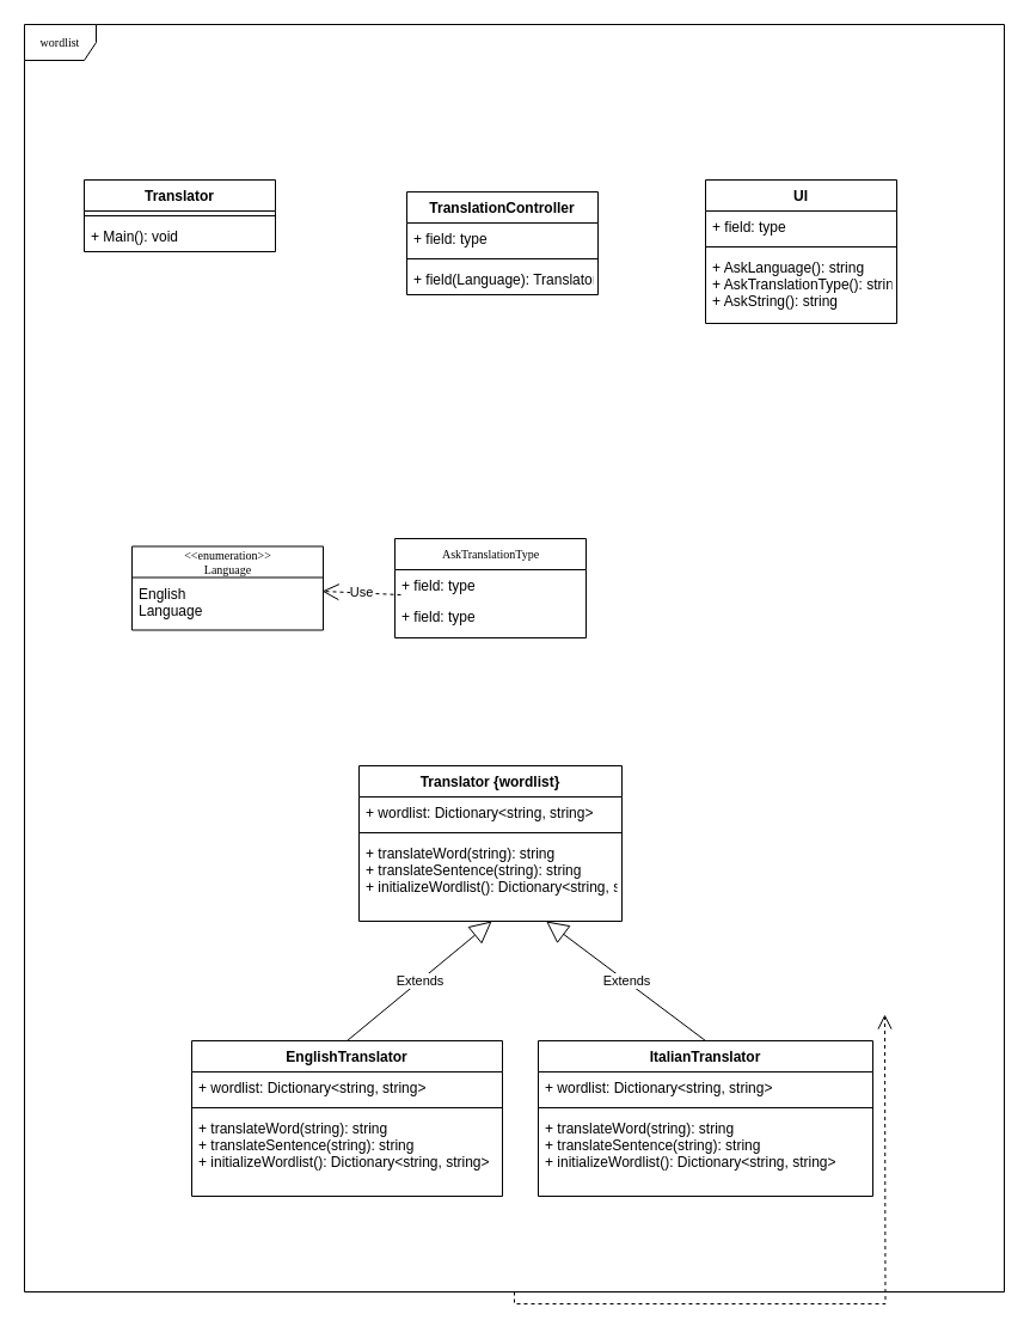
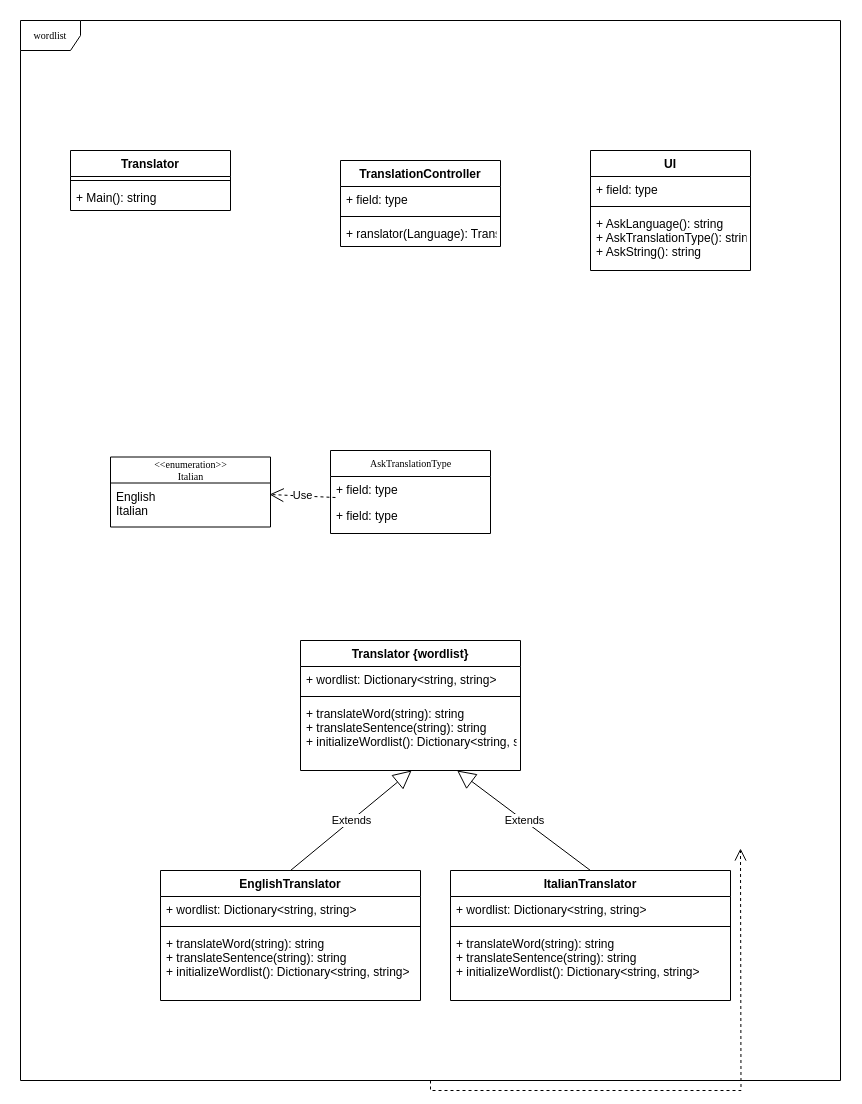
- <mxCell id="25" value="+ Main(): void" style="text;strokeColor=none;fillColor=none;align=left;verticalAlign=top;spacingLeft=4;spacingRight=4;overflow=hidden;rotatable=0;points=[[0,0.5],[1,0.5]];portConstraint=eastwest;" parent="23" vertex="1"><mxGeometry y="34" width="160" height="26" as="geometry" /></mxCell>
+ <mxCell id="25" value="+ Main(): string" style="text;strokeColor=none;fillColor=none;align=left;verticalAlign=top;spacingLeft=4;spacingRight=4;overflow=hidden;rotatable=0;points=[[0,0.5],[1,0.5]];portConstraint=eastwest;" parent="23" vertex="1"><mxGeometry y="34" width="160" height="26" as="geometry" /></mxCell>
- <mxCell id="33" value="+ field(Language): Translator" style="text;strokeColor=none;fillColor=none;align=left;verticalAlign=top;spacingLeft=4;spacingRight=4;overflow=hidden;rotatable=0;points=[[0,0.5],[1,0.5]];portConstraint=eastwest;" vertex="1" parent="30"><mxGeometry y="60" width="160" height="26" as="geometry" /></mxCell>
+ <mxCell id="33" value="+ ranslator(Language): Translator" style="text;strokeColor=none;fillColor=none;align=left;verticalAlign=top;spacingLeft=4;spacingRight=4;overflow=hidden;rotatable=0;points=[[0,0.5],[1,0.5]];portConstraint=eastwest;" vertex="1" parent="30"><mxGeometry y="60" width="160" height="26" as="geometry" /></mxCell>
- <mxCell id="4" value="&amp;lt;&amp;lt;enumeration&amp;gt;&amp;gt;&lt;br&gt;Language" style="swimlane;html=1;fontStyle=0;childLayout=stackLayout;horizontal=1;startSize=26;fillColor=none;horizontalStack=0;resizeParent=1;resizeLast=0;collapsible=1;marginBottom=0;swimlaneFillColor=#ffffff;rounded=0;shadow=0;comic=0;labelBackgroundColor=none;strokeWidth=1;fontFamily=Verdana;fontSize=10;align=center;" parent="1" vertex="1"><mxGeometry x="110" y="456.5" width="160" height="70" as="geometry" /></mxCell>
+ <mxCell id="4" value="&amp;lt;&amp;lt;enumeration&amp;gt;&amp;gt;&lt;br&gt;Italian" style="swimlane;html=1;fontStyle=0;childLayout=stackLayout;horizontal=1;startSize=26;fillColor=none;horizontalStack=0;resizeParent=1;resizeLast=0;collapsible=1;marginBottom=0;swimlaneFillColor=#ffffff;rounded=0;shadow=0;comic=0;labelBackgroundColor=none;strokeWidth=1;fontFamily=Verdana;fontSize=10;align=center;" parent="1" vertex="1"><mxGeometry x="110" y="456.5" width="160" height="70" as="geometry" /></mxCell>
- <mxCell id="5" value="English&lt;br&gt;Language" style="text;html=1;strokeColor=none;fillColor=none;align=left;verticalAlign=top;spacingLeft=4;spacingRight=4;whiteSpace=wrap;overflow=hidden;rotatable=0;points=[[0,0.5],[1,0.5]];portConstraint=eastwest;" parent="4" vertex="1"><mxGeometry y="26" width="160" height="44" as="geometry" /></mxCell>
+ <mxCell id="5" value="English&lt;br&gt;Italian" style="text;html=1;strokeColor=none;fillColor=none;align=left;verticalAlign=top;spacingLeft=4;spacingRight=4;whiteSpace=wrap;overflow=hidden;rotatable=0;points=[[0,0.5],[1,0.5]];portConstraint=eastwest;" parent="4" vertex="1"><mxGeometry y="26" width="160" height="44" as="geometry" /></mxCell>
